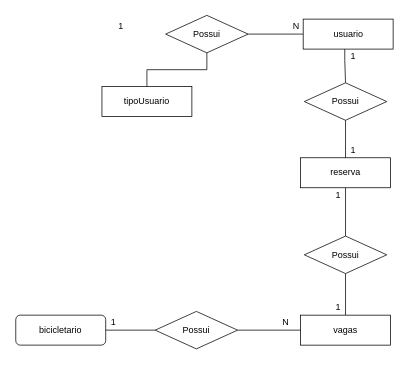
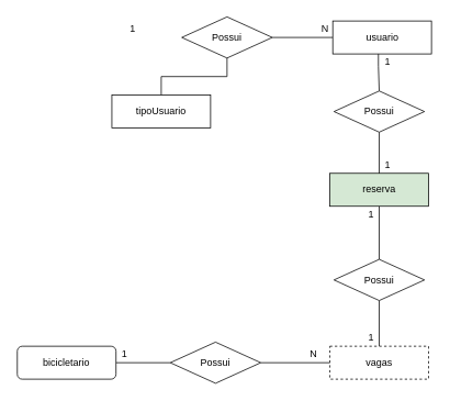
- <mxCell id="21" value="reserva" style="whiteSpace=wrap;html=1;align=center;" vertex="1" parent="1"><mxGeometry x="400" y="210" width="120" height="40" as="geometry" /></mxCell>
+ <mxCell id="21" value="reserva" style="whiteSpace=wrap;html=1;align=center;fillColor=#d5e8d4;" vertex="1" parent="1"><mxGeometry x="400" y="210" width="120" height="40" as="geometry" /></mxCell>
- <mxCell id="11" value="vagas" style="whiteSpace=wrap;html=1;align=center;" vertex="1" parent="1"><mxGeometry x="400" y="420" width="120" height="40" as="geometry" /></mxCell>
+ <mxCell id="11" value="vagas" style="whiteSpace=wrap;html=1;align=center;dashed=1;" vertex="1" parent="1"><mxGeometry x="400" y="420" width="120" height="40" as="geometry" /></mxCell>
